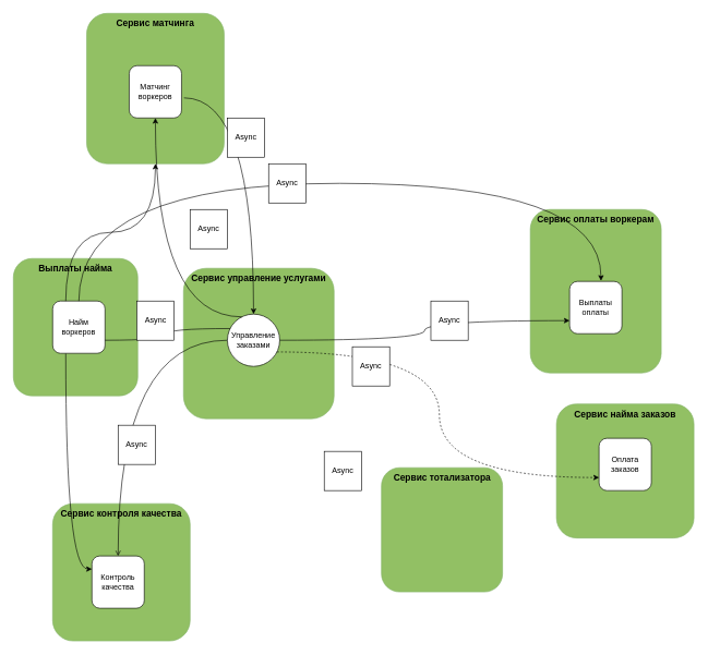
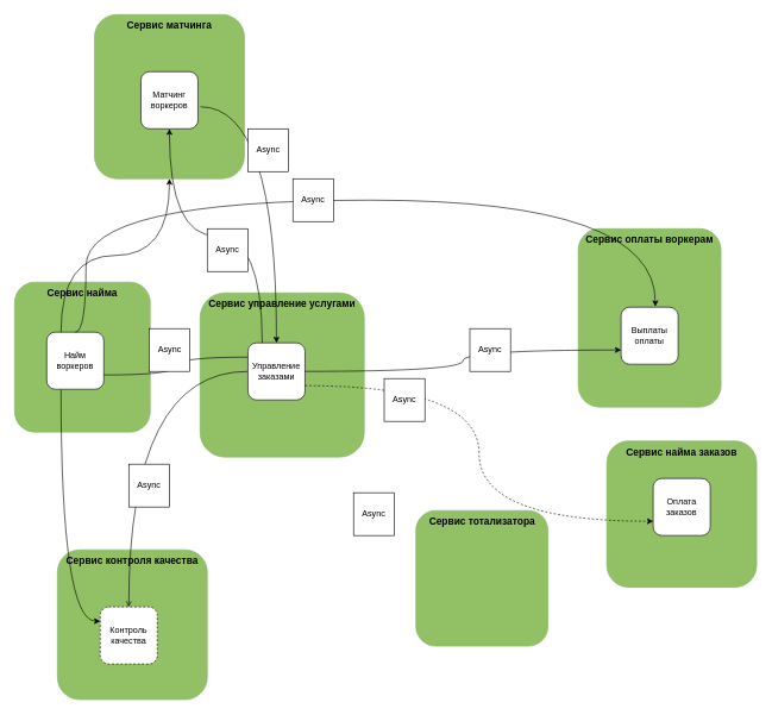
- <mxCell id="4" value="Выплаты найма" style="rounded=1;whiteSpace=wrap;html=1;fillColor=#92C064;strokeColor=#82b366;horizontal=1;verticalAlign=top;fontSize=14;fontStyle=1" parent="1" vertex="1"><mxGeometry x="20" y="395" width="190" height="210" as="geometry" /></mxCell>
+ <mxCell id="4" value="Сервис найма" style="rounded=1;whiteSpace=wrap;html=1;fillColor=#92C064;strokeColor=#82b366;horizontal=1;verticalAlign=top;fontSize=14;fontStyle=1" parent="1" vertex="1"><mxGeometry x="20" y="395" width="190" height="210" as="geometry" /></mxCell>
- <mxCell id="9" value="Найм воркеров" style="rounded=1;whiteSpace=wrap;html=1;" parent="1" vertex="1"><mxGeometry x="80" y="460" width="80" height="80" as="geometry" /></mxCell>
+ <mxCell id="9" value="Найм воркеров" style="rounded=1;whiteSpace=wrap;html=1;" parent="1" vertex="1"><mxGeometry x="65" y="465" width="80" height="80" as="geometry" /></mxCell>
- <mxCell id="13" value="Управление заказами" style="ellipse;whiteSpace=wrap;html=1;" parent="1" vertex="1"><mxGeometry x="347" y="480" width="80" height="80" as="geometry" /></mxCell>
+ <mxCell id="13" value="Управление заказами" style="rounded=1;whiteSpace=wrap;html=1;" parent="1" vertex="1"><mxGeometry x="347" y="480" width="80" height="80" as="geometry" /></mxCell>
- <mxCell id="14" value="Контроль качества" style="rounded=1;whiteSpace=wrap;html=1;" parent="1" vertex="1"><mxGeometry x="140" y="850" width="80" height="80" as="geometry" /></mxCell>
+ <mxCell id="14" value="Контроль качества" style="rounded=1;whiteSpace=wrap;html=1;dashed=1;" parent="1" vertex="1"><mxGeometry x="140" y="850" width="80" height="80" as="geometry" /></mxCell>
